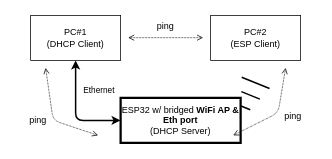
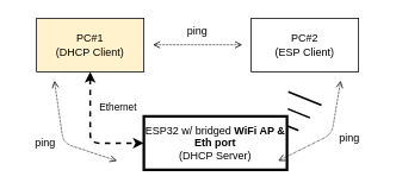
- <mxCell id="5" value="PC#1&lt;br&gt;(DHCP Client)" style="rounded=0;whiteSpace=wrap;html=1;" parent="1" vertex="1"><mxGeometry x="40" y="20" width="120" height="60" as="geometry" /></mxCell>
+ <mxCell id="5" value="PC#1&lt;br&gt;(DHCP Client)" style="rounded=0;whiteSpace=wrap;html=1;fillColor=#fff2cc;" parent="1" vertex="1"><mxGeometry x="40" y="20" width="120" height="60" as="geometry" /></mxCell>
- <mxCell id="3" style="edgeStyle=orthogonalEdgeStyle;html=1;exitX=0.5;exitY=1;exitDx=0;exitDy=0;entryX=0;entryY=0.5;entryDx=0;entryDy=0;startArrow=classic;startFill=1;strokeWidth=2;" parent="1" source="5" target="2" edge="1"><mxGeometry relative="1" as="geometry"><Array as="points"><mxPoint x="100" y="160" /></Array></mxGeometry></mxCell>
+ <mxCell id="3" style="edgeStyle=orthogonalEdgeStyle;html=1;exitX=0.5;exitY=1;exitDx=0;exitDy=0;entryX=0;entryY=0.5;entryDx=0;entryDy=0;startArrow=classic;startFill=1;strokeWidth=2;dashed=1;" parent="1" source="5" target="2" edge="1"><mxGeometry relative="1" as="geometry"><Array as="points"><mxPoint x="100" y="160" /></Array></mxGeometry></mxCell>
